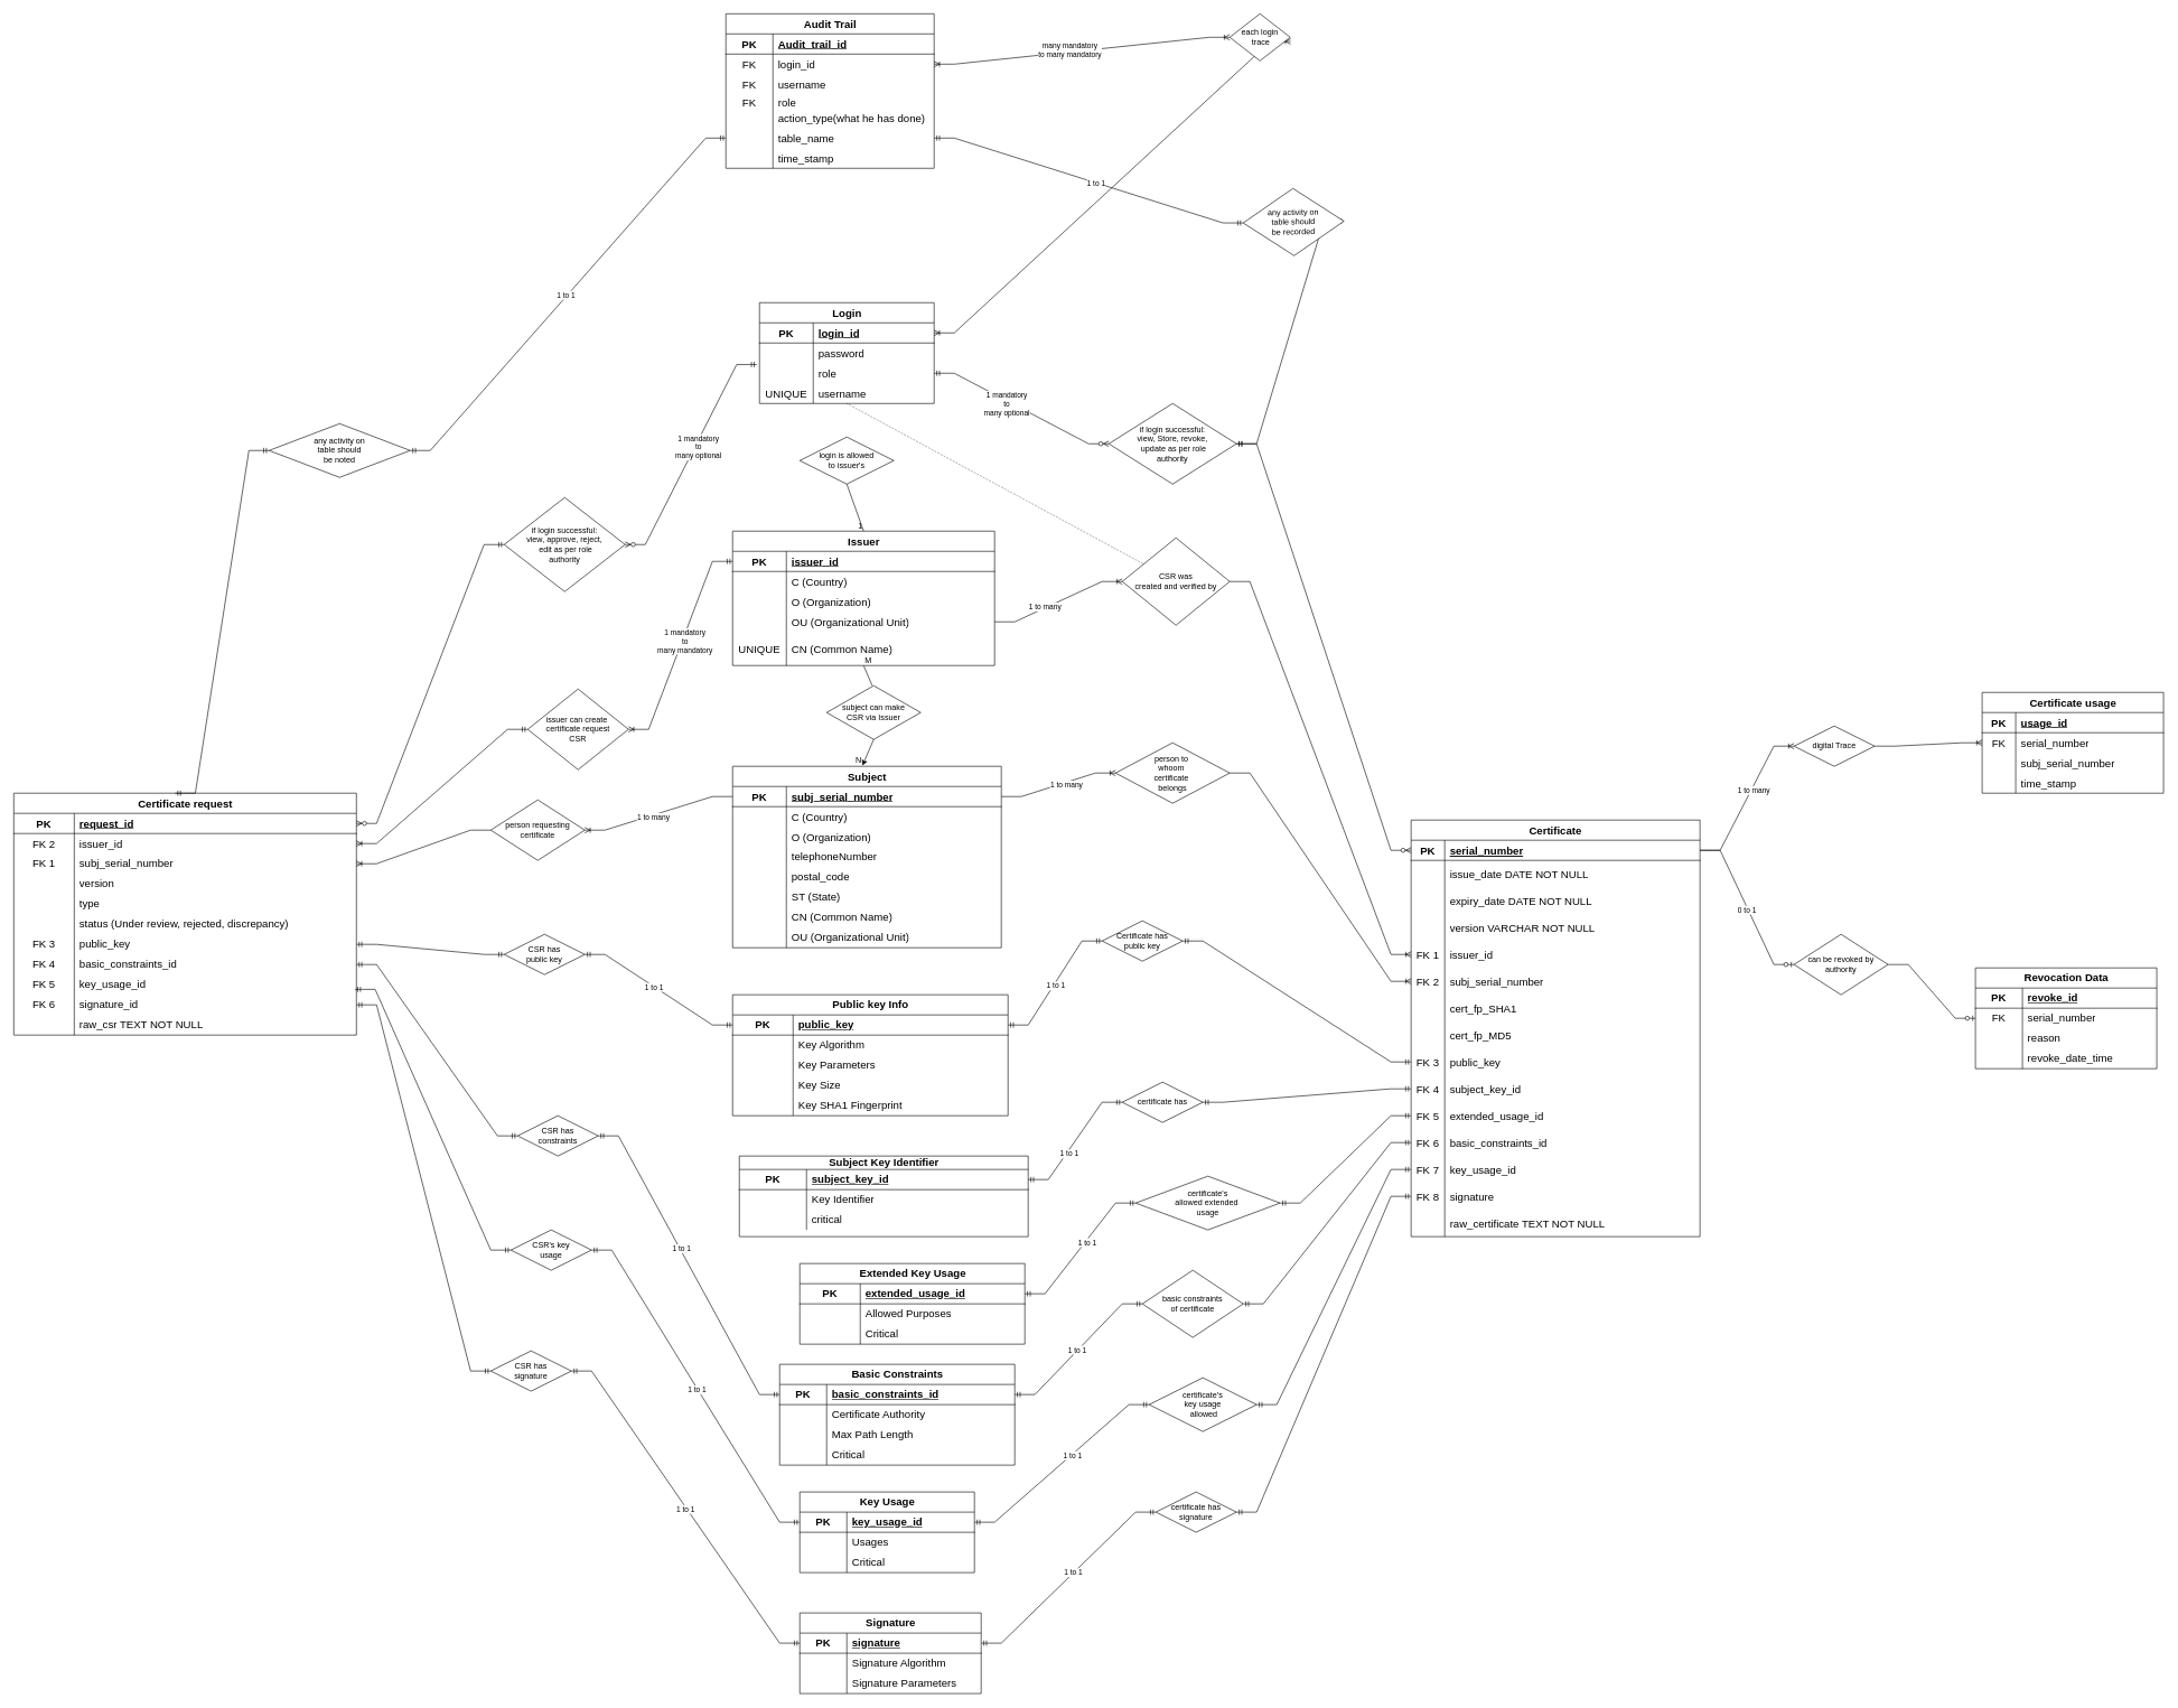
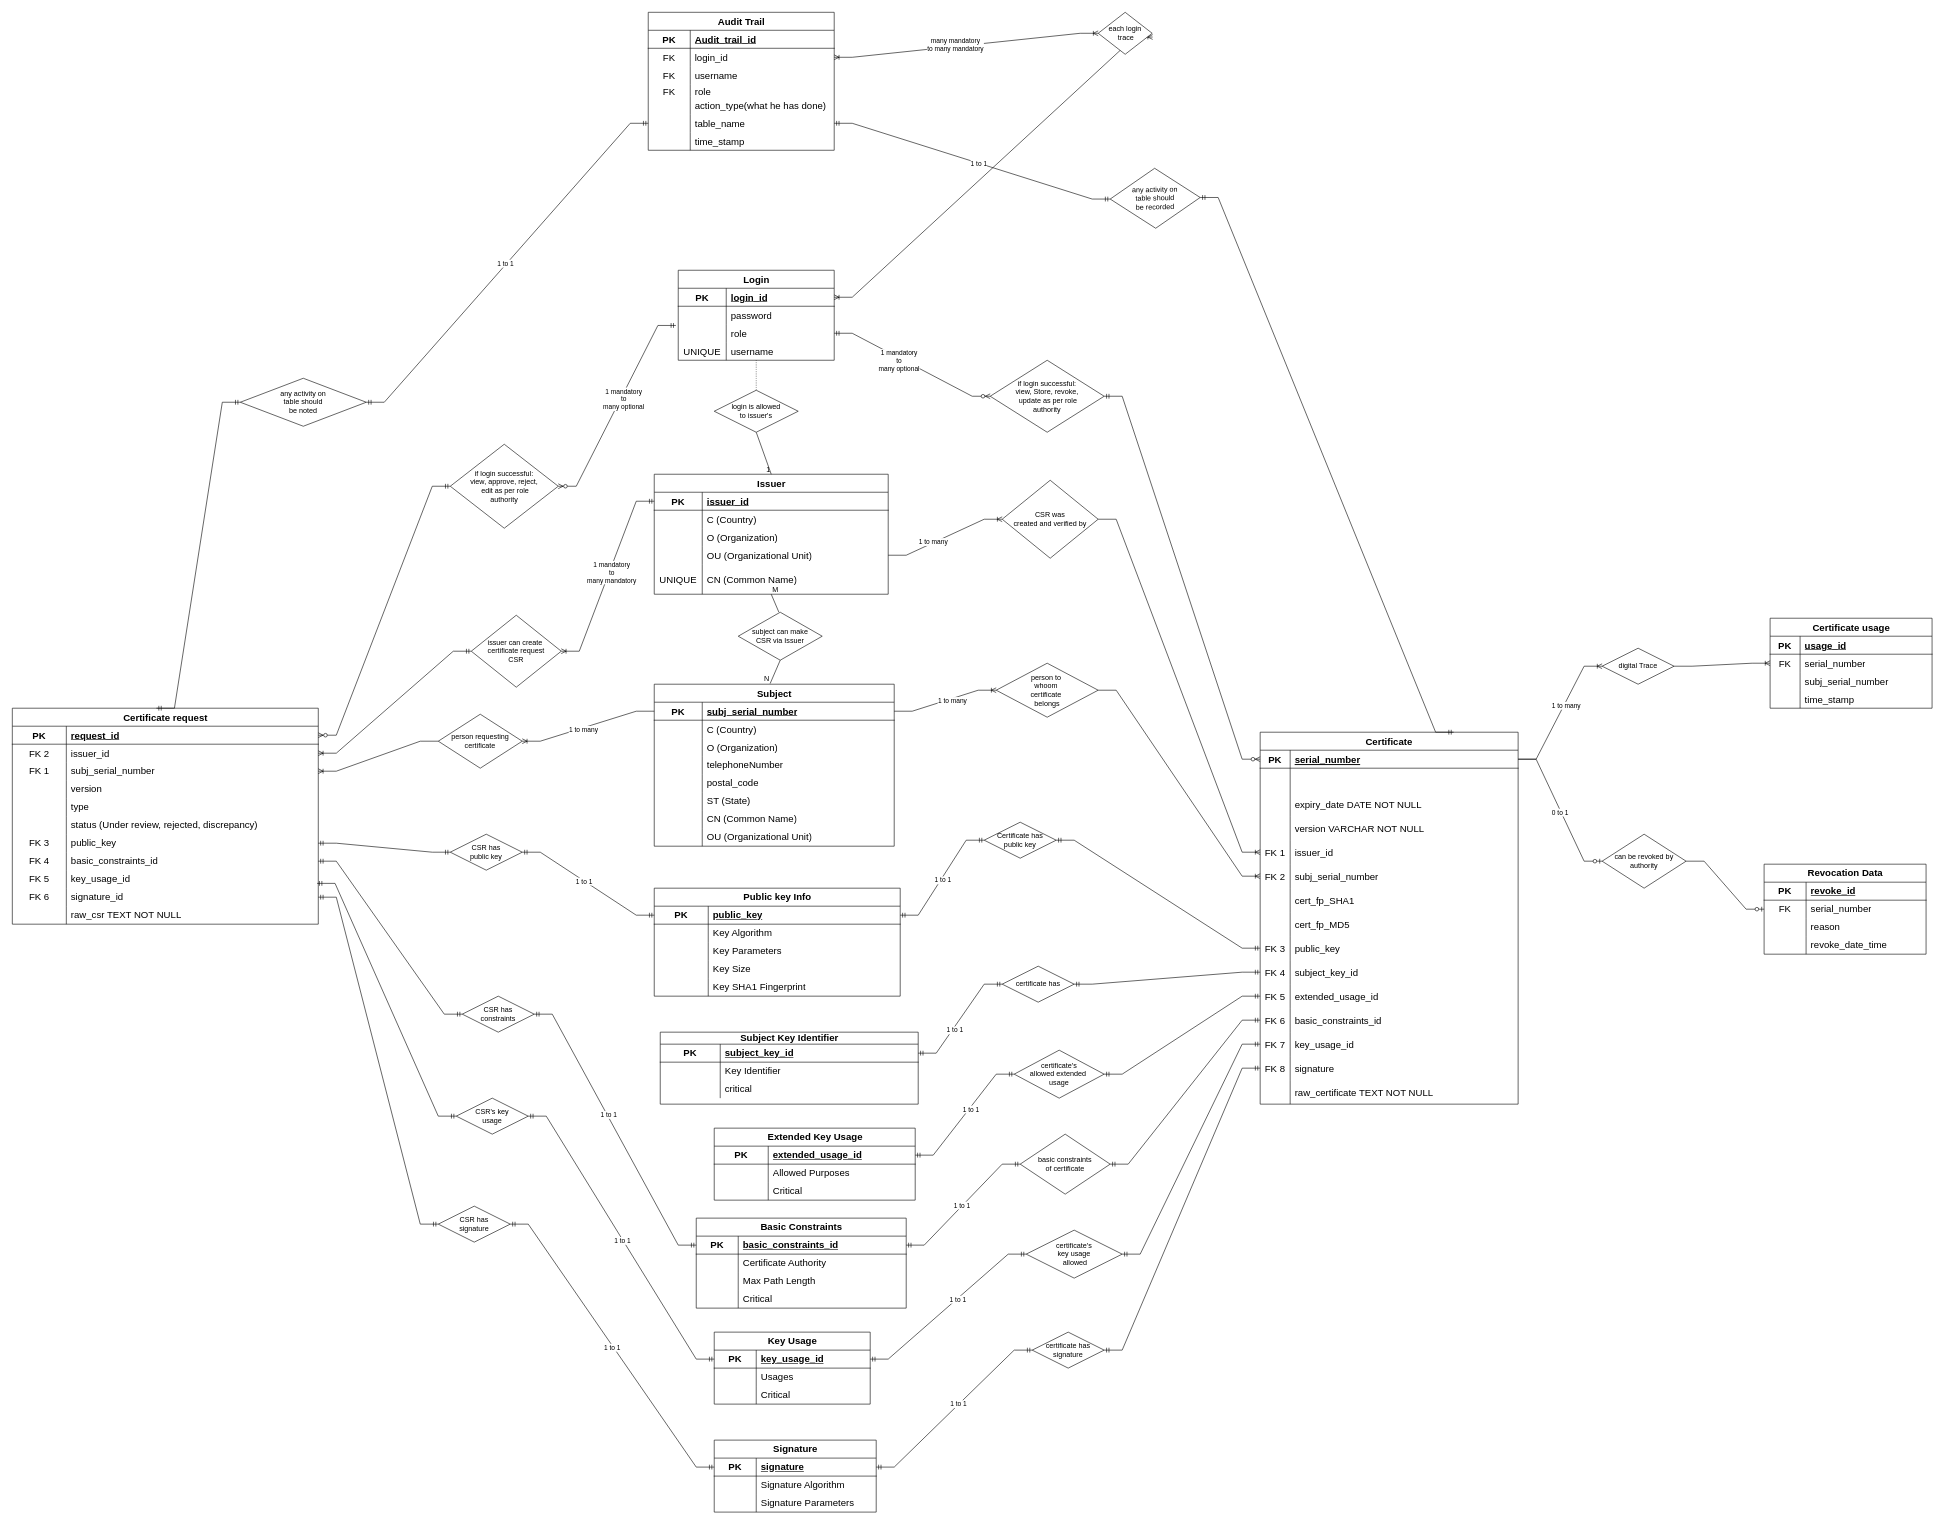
- <mxCell id="336" value="" style="edgeStyle=entityRelationEdgeStyle;fontSize=12;html=1;endArrow=ERmandOne;startArrow=ERmandOne;rounded=0;exitX=1;exitY=0.5;exitDx=0;exitDy=0;" parent="1" source="341" target="282" edge="1"><mxGeometry width="100" height="100" relative="1" as="geometry"><mxPoint x="2337.748" y="360" as="sourcePoint" /><mxPoint x="2960" y="720.26" as="targetPoint" /></mxGeometry></mxCell>
+ <mxCell id="336" value="" style="edgeStyle=entityRelationEdgeStyle;fontSize=12;html=1;endArrow=ERmandOne;startArrow=ERmandOne;rounded=0;entryX=0.75;entryY=0;entryDx=0;entryDy=0;exitX=1;exitY=0.5;exitDx=0;exitDy=0;" parent="1" source="341" target="2" edge="1"><mxGeometry width="100" height="100" relative="1" as="geometry"><mxPoint x="2337.748" y="360" as="sourcePoint" /><mxPoint x="2960" y="720.26" as="targetPoint" /></mxGeometry></mxCell>
- <mxCell id="314" value="" style="endArrow=none;html=1;rounded=0;dashed=1;dashPattern=1 2;exitX=0.5;exitY=1;exitDx=0;exitDy=0;" parent="1" source="192" target="291" edge="1"><mxGeometry relative="1" as="geometry"><mxPoint x="1640" y="660" as="sourcePoint" /><mxPoint x="1635" y="780" as="targetPoint" /></mxGeometry></mxCell>
+ <mxCell id="314" value="" style="endArrow=none;html=1;rounded=0;dashed=1;dashPattern=1 2;exitX=0.5;exitY=1;exitDx=0;exitDy=0;entryX=0.5;entryY=0;entryDx=0;entryDy=0;" parent="1" source="192" target="315" edge="1"><mxGeometry relative="1" as="geometry"><mxPoint x="1640" y="660" as="sourcePoint" /><mxPoint x="1635" y="780" as="targetPoint" /></mxGeometry></mxCell>
- <mxCell id="299" value="" style="endArrow=classic;html=1;rounded=0;exitX=0.5;exitY=1;exitDx=0;exitDy=0;entryX=0.483;entryY=-0.004;entryDx=0;entryDy=0;entryPerimeter=0;" parent="1" source="303" target="48" edge="1"><mxGeometry relative="1" as="geometry"><mxPoint x="1600" y="1150" as="sourcePoint" /><mxPoint x="1760" y="1150" as="targetPoint" /></mxGeometry></mxCell>
+ <mxCell id="299" value="" style="endArrow=none;html=1;rounded=0;exitX=0.5;exitY=1;exitDx=0;exitDy=0;entryX=0.483;entryY=-0.004;entryDx=0;entryDy=0;entryPerimeter=0;" parent="1" source="303" target="48" edge="1"><mxGeometry relative="1" as="geometry"><mxPoint x="1600" y="1150" as="sourcePoint" /><mxPoint x="1760" y="1150" as="targetPoint" /></mxGeometry></mxCell>
- <mxCell id="8" value="issue_date DATE NOT NULL" style="shape=partialRectangle;overflow=hidden;connectable=0;fillColor=none;top=0;left=0;bottom=0;right=0;align=left;spacingLeft=6;dashed=1;strokeColor=#000000;fontSize=16;" parent="6" vertex="1"><mxGeometry x="50" width="380" height="40" as="geometry"><mxRectangle width="380" height="40" as="alternateBounds" /></mxGeometry></mxCell>
- <mxCell id="324" value="&lt;div&gt;certificate's&lt;/div&gt;&lt;div&gt;allowed extended&amp;nbsp;&lt;/div&gt;&lt;div&gt;usage&lt;br&gt;&lt;/div&gt;" style="shape=rhombus;perimeter=rhombusPerimeter;whiteSpace=wrap;html=1;align=center;" parent="1" vertex="1"><mxGeometry x="1690" y="1750" width="215" height="80" as="geometry" /></mxCell>
+ <mxCell id="324" value="&lt;div&gt;certificate's&lt;/div&gt;&lt;div&gt;allowed extended&amp;nbsp;&lt;/div&gt;&lt;div&gt;usage&lt;br&gt;&lt;/div&gt;" style="shape=rhombus;perimeter=rhombusPerimeter;whiteSpace=wrap;html=1;align=center;" parent="1" vertex="1"><mxGeometry x="1690" y="1750" width="150" height="80" as="geometry" /></mxCell>
